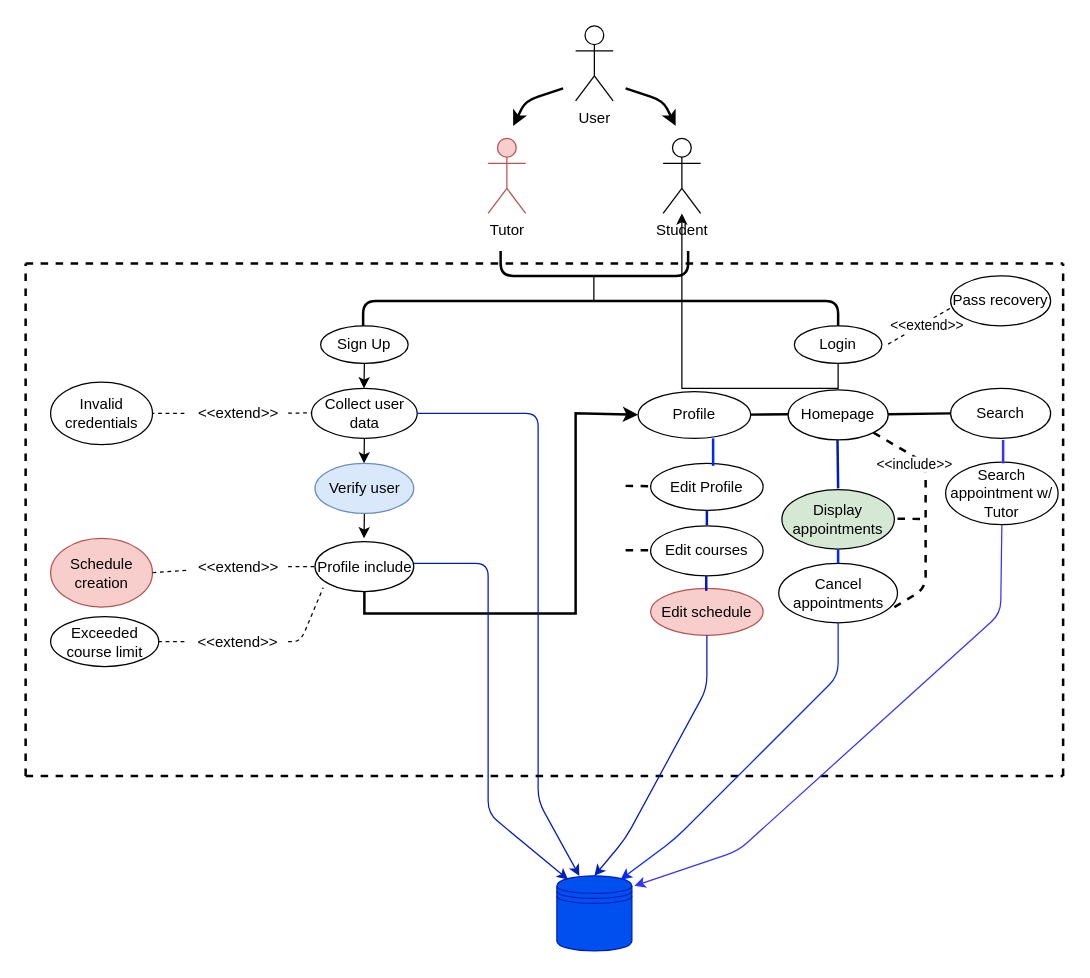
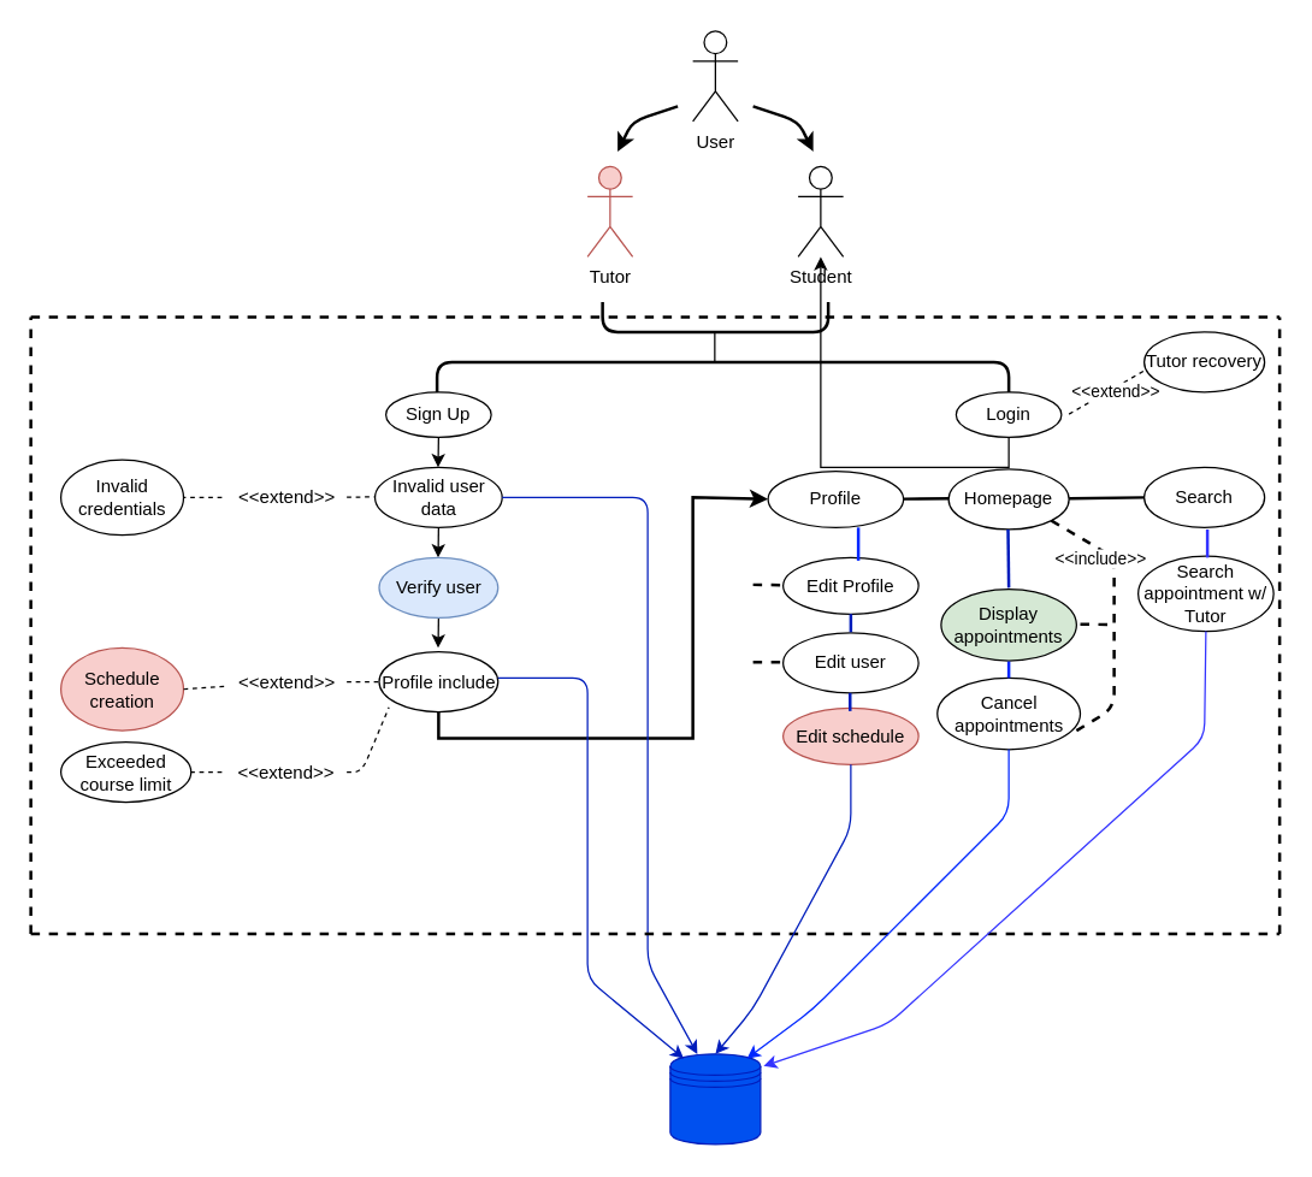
- <mxCell id="38" value="Pass recovery" style="ellipse;whiteSpace=wrap;html=1;" vertex="1" parent="1"><mxGeometry x="760" y="220" width="80" height="40" as="geometry" /></mxCell>
+ <mxCell id="38" value="Tutor recovery" style="ellipse;whiteSpace=wrap;html=1;" vertex="1" parent="1"><mxGeometry x="760" y="220" width="80" height="40" as="geometry" /></mxCell>
- <mxCell id="13" value="Collect user data" style="ellipse;whiteSpace=wrap;html=1;" vertex="1" parent="1"><mxGeometry x="248.75" y="310" width="84.5" height="40" as="geometry" /></mxCell>
+ <mxCell id="13" value="Invalid user data" style="ellipse;whiteSpace=wrap;html=1;" vertex="1" parent="1"><mxGeometry x="248.75" y="310" width="84.5" height="40" as="geometry" /></mxCell>
- <mxCell id="46" value="Edit courses" style="ellipse;whiteSpace=wrap;html=1;glass=1;" vertex="1" parent="1"><mxGeometry x="520" y="420" width="90" height="40" as="geometry" /></mxCell>
+ <mxCell id="46" value="Edit user" style="ellipse;whiteSpace=wrap;html=1;glass=1;" vertex="1" parent="1"><mxGeometry x="520" y="420" width="90" height="40" as="geometry" /></mxCell>
